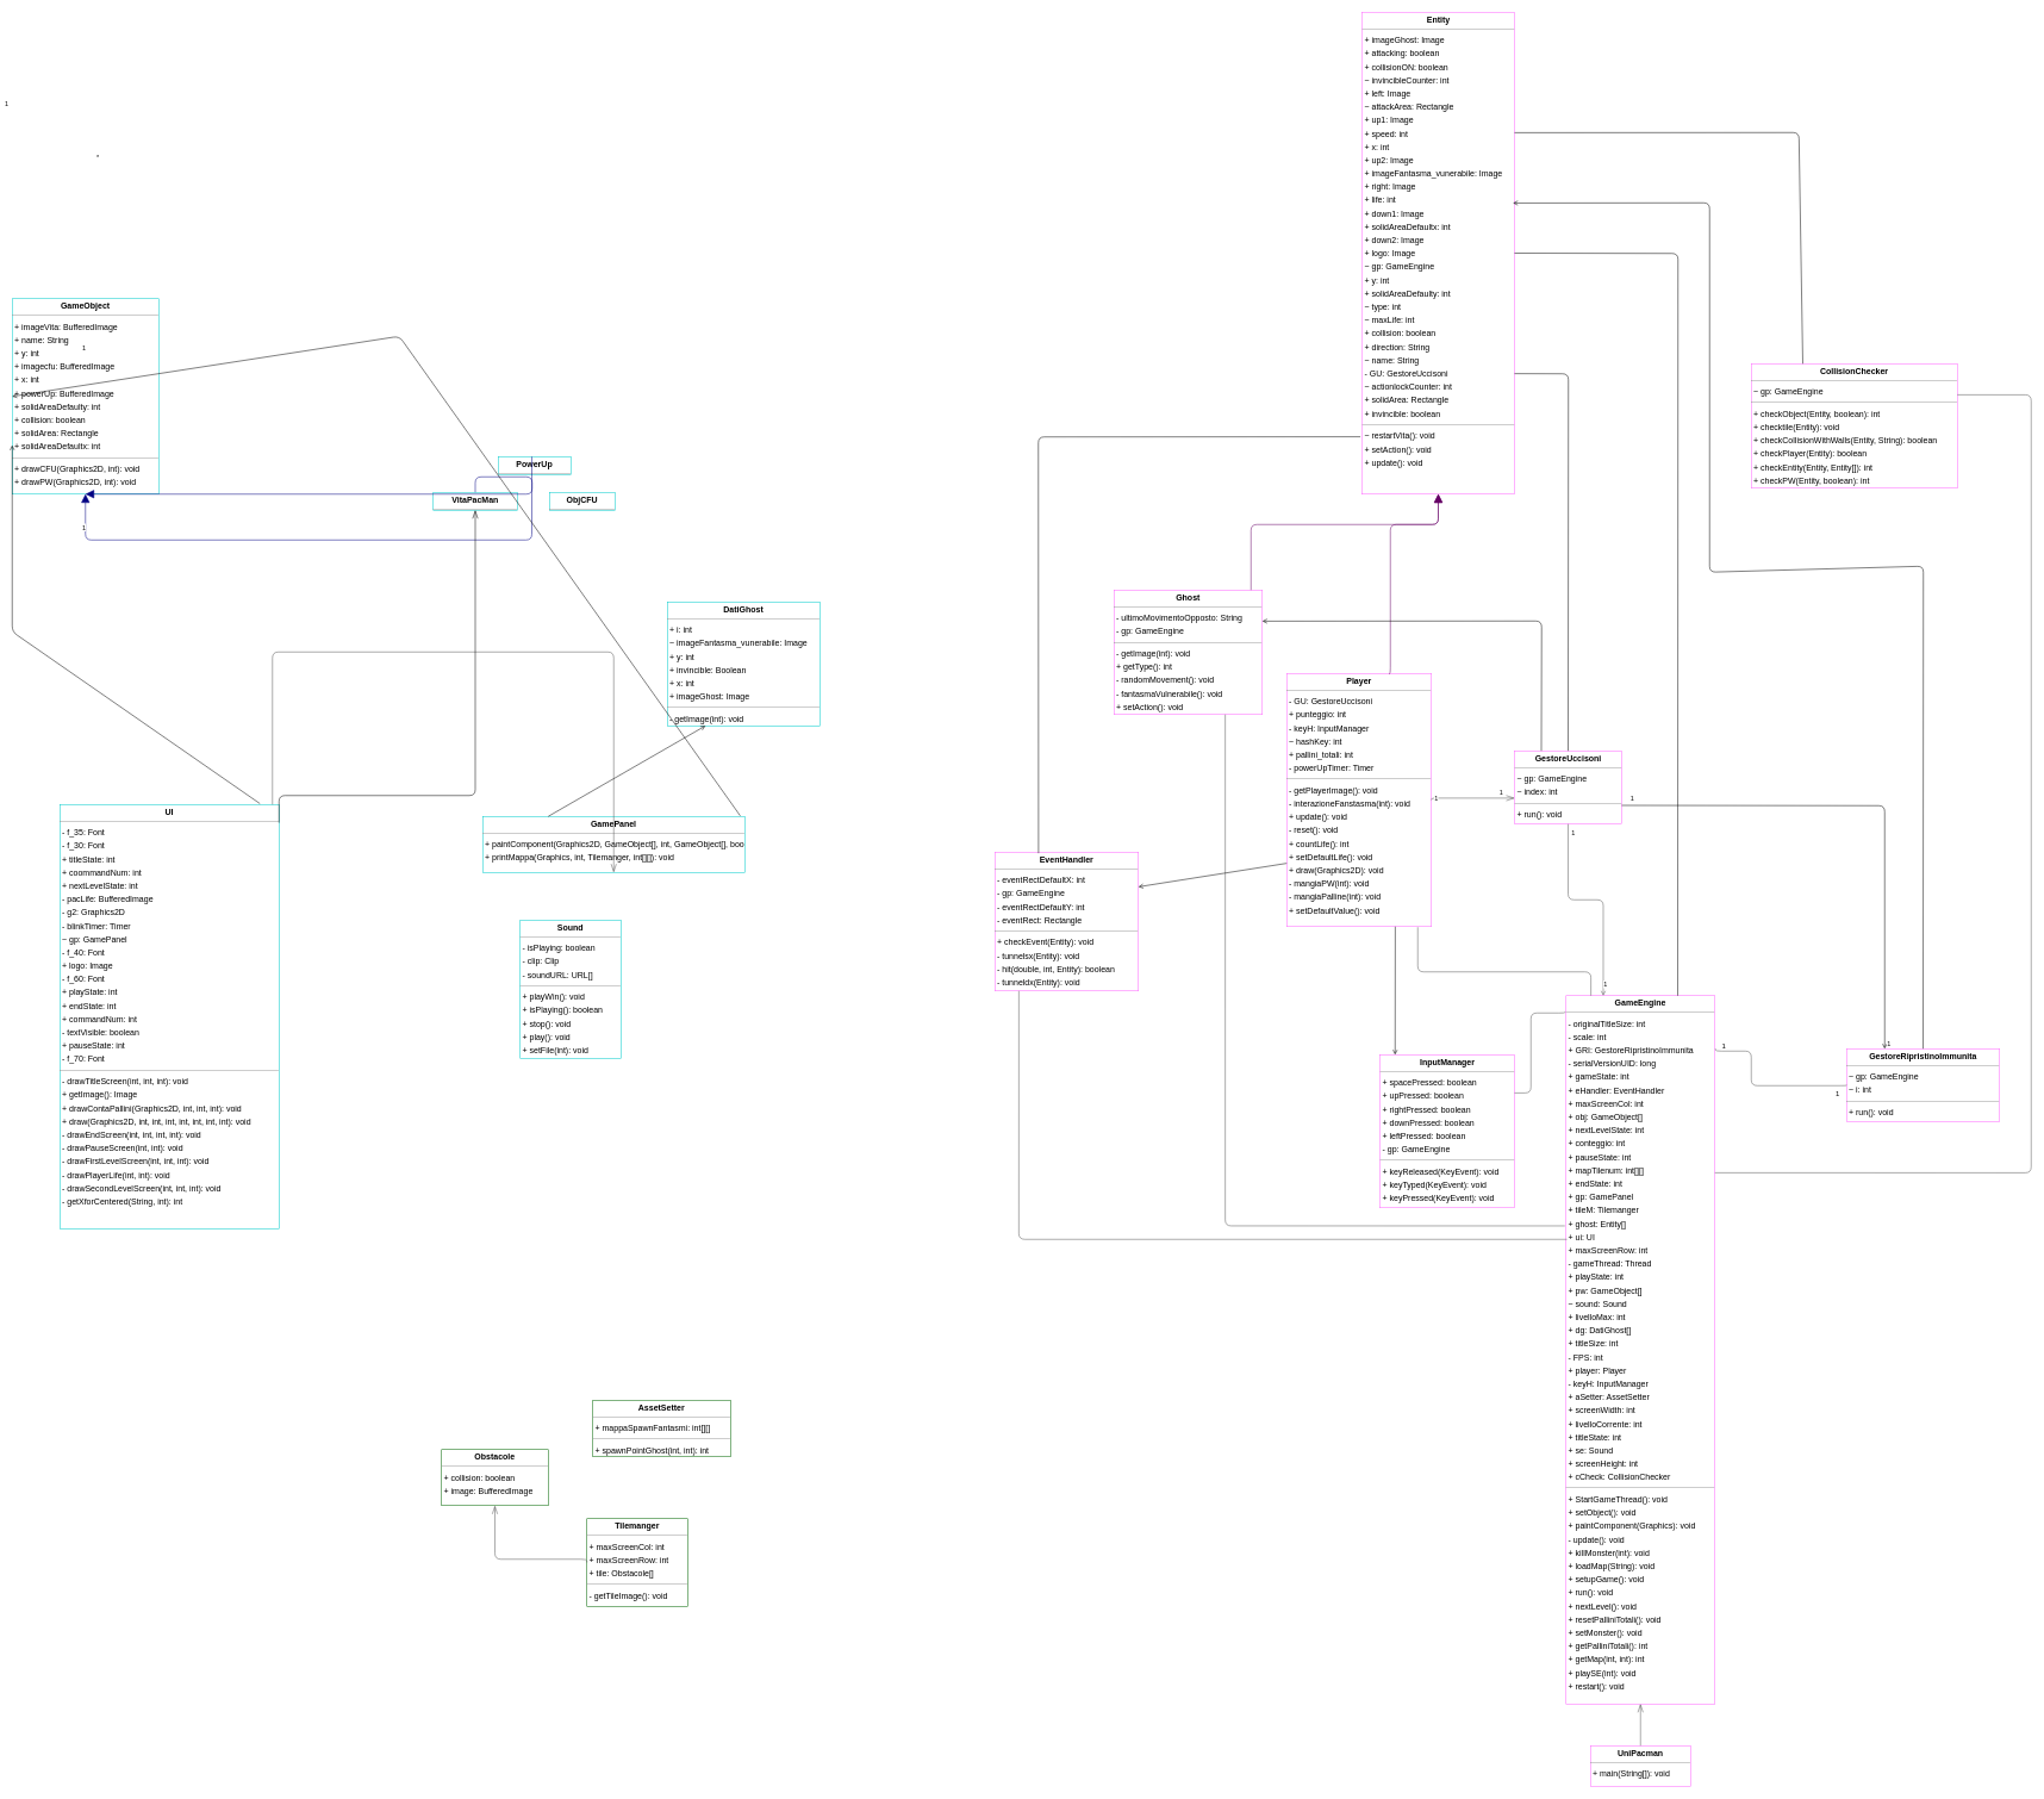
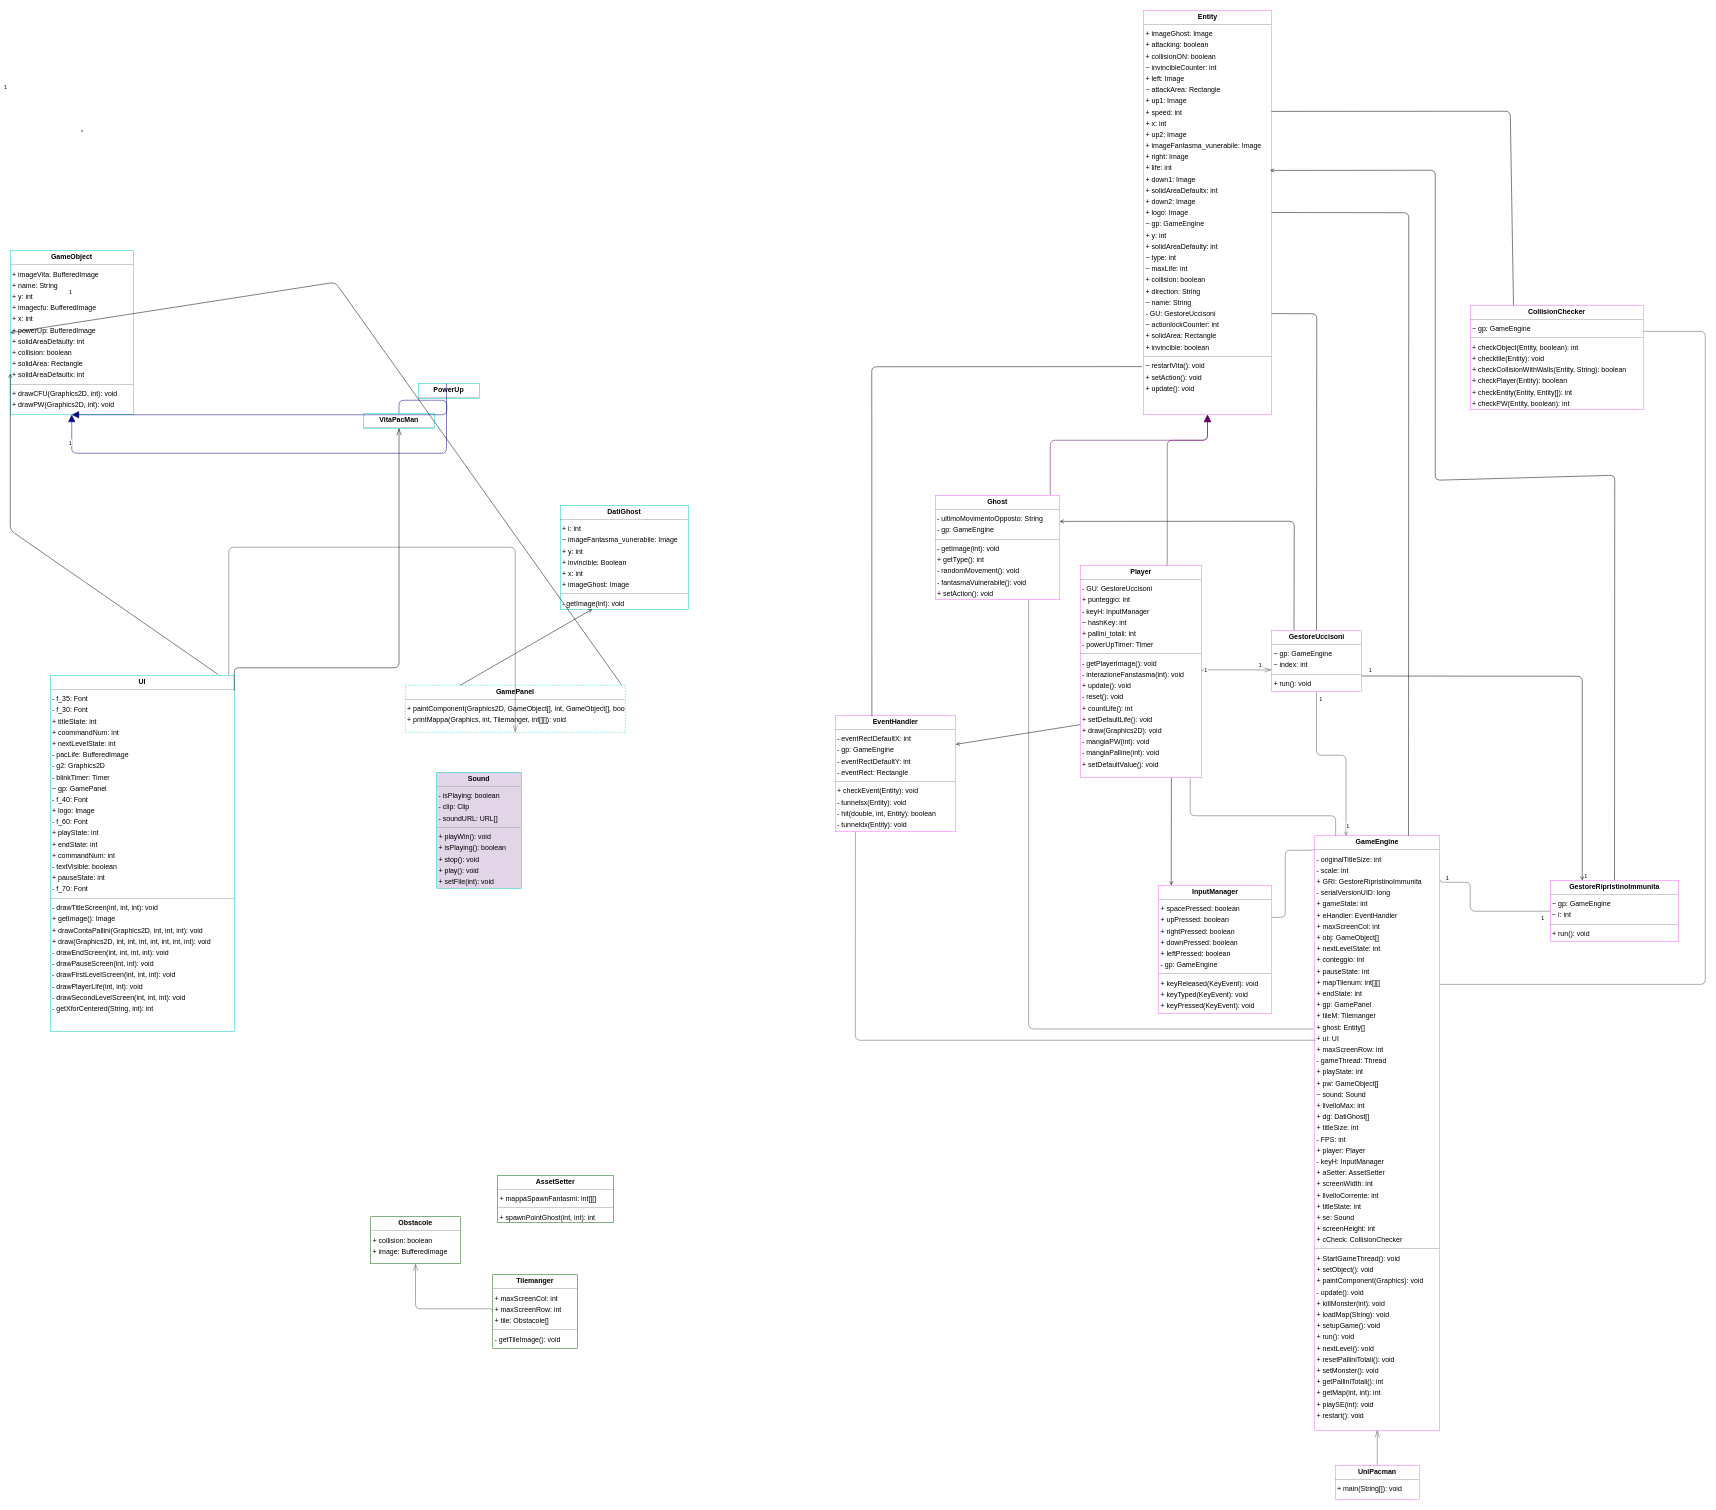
- <mxCell id="5" value="&lt;p style=&quot;margin:0px;margin-top:4px;text-align:center;&quot;&gt;&lt;b&gt;ObjCFU&lt;/b&gt;&lt;/p&gt;&lt;hr size=&quot;1&quot;/&gt;" style="verticalAlign=top;align=left;overflow=fill;fontSize=14;fontFamily=Helvetica;html=1;rounded=0;shadow=0;comic=0;labelBackgroundColor=none;strokeWidth=1;strokeColor=#00CCCC;" parent="1" vertex="1"><mxGeometry x="922" y="826" width="110" height="30" as="geometry" /></mxCell>
- <mxCell id="4" value="&lt;p style=&quot;margin:0px;margin-top:4px;text-align:center;&quot;&gt;&lt;b&gt;GamePanel&lt;/b&gt;&lt;/p&gt;&lt;hr size=&quot;1&quot;/&gt;&lt;p style=&quot;margin:0 0 0 4px;line-height:1.6;&quot;&gt;+ paintComponent(Graphics2D, GameObject[], int, GameObject[], boolean, Tilemanger, int[][], DatiGhost[]): void&lt;br/&gt;+ printMappa(Graphics, int, Tilemanger, int[][]): void&lt;/p&gt;" style="verticalAlign=top;align=left;overflow=fill;fontSize=14;fontFamily=Helvetica;html=1;rounded=0;shadow=0;comic=0;labelBackgroundColor=none;strokeWidth=1;strokeColor=#00CCCC;" parent="1" vertex="1"><mxGeometry x="810" y="1370" width="440" height="94" as="geometry" /></mxCell>
+ <mxCell id="4" value="&lt;p style=&quot;margin:0px;margin-top:4px;text-align:center;&quot;&gt;&lt;b&gt;GamePanel&lt;/b&gt;&lt;/p&gt;&lt;hr size=&quot;1&quot;/&gt;&lt;p style=&quot;margin:0 0 0 4px;line-height:1.6;&quot;&gt;+ paintComponent(Graphics2D, GameObject[], int, GameObject[], boolean, Tilemanger, int[][], DatiGhost[]): void&lt;br/&gt;+ printMappa(Graphics, int, Tilemanger, int[][]): void&lt;/p&gt;" style="verticalAlign=top;align=left;overflow=fill;fontSize=14;fontFamily=Helvetica;html=1;rounded=0;shadow=0;comic=0;labelBackgroundColor=none;strokeWidth=1;strokeColor=#00CCCC;dashed=1;" parent="1" vertex="1"><mxGeometry x="810" y="1370" width="440" height="94" as="geometry" /></mxCell>
- <mxCell id="7" value="&lt;p style=&quot;margin:0px;margin-top:4px;text-align:center;&quot;&gt;&lt;b&gt;Sound&lt;/b&gt;&lt;/p&gt;&lt;hr size=&quot;1&quot;/&gt;&lt;p style=&quot;margin:0 0 0 4px;line-height:1.6;&quot;&gt;- isPlaying: boolean&lt;br/&gt;- clip: Clip&lt;br/&gt;- soundURL: URL[]&lt;/p&gt;&lt;hr size=&quot;1&quot;/&gt;&lt;p style=&quot;margin:0 0 0 4px;line-height:1.6;&quot;&gt;+ playWin(): void&lt;br/&gt;+ isPlaying(): boolean&lt;br/&gt;+ stop(): void&lt;br/&gt;+ play(): void&lt;br/&gt;+ setFile(int): void&lt;/p&gt;" style="verticalAlign=top;align=left;overflow=fill;fontSize=14;fontFamily=Helvetica;html=1;rounded=0;shadow=0;comic=0;labelBackgroundColor=none;strokeWidth=1;strokeColor=#00CCCC;" parent="1" vertex="1"><mxGeometry x="873" y="1544" width="169" height="232" as="geometry" /></mxCell>
+ <mxCell id="7" value="&lt;p style=&quot;margin:0px;margin-top:4px;text-align:center;&quot;&gt;&lt;b&gt;Sound&lt;/b&gt;&lt;/p&gt;&lt;hr size=&quot;1&quot;/&gt;&lt;p style=&quot;margin:0 0 0 4px;line-height:1.6;&quot;&gt;- isPlaying: boolean&lt;br/&gt;- clip: Clip&lt;br/&gt;- soundURL: URL[]&lt;/p&gt;&lt;hr size=&quot;1&quot;/&gt;&lt;p style=&quot;margin:0 0 0 4px;line-height:1.6;&quot;&gt;+ playWin(): void&lt;br/&gt;+ isPlaying(): boolean&lt;br/&gt;+ stop(): void&lt;br/&gt;+ play(): void&lt;br/&gt;+ setFile(int): void&lt;/p&gt;" style="verticalAlign=top;align=left;overflow=fill;fontSize=14;fontFamily=Helvetica;html=1;rounded=0;shadow=0;comic=0;labelBackgroundColor=none;strokeWidth=1;strokeColor=#00CCCC;fillColor=#e1d5e7;" parent="1" vertex="1"><mxGeometry x="873" y="1544" width="169" height="232" as="geometry" /></mxCell>
